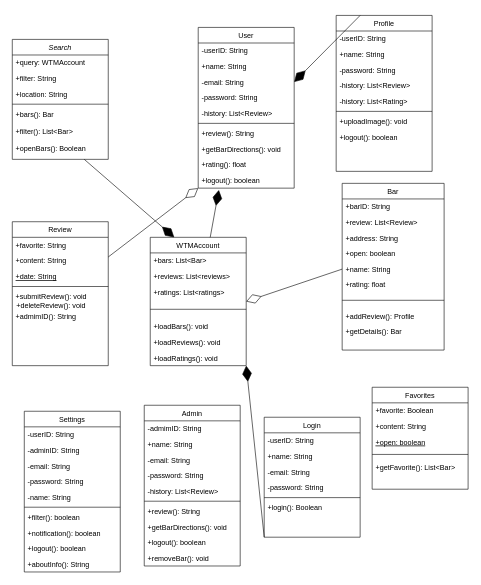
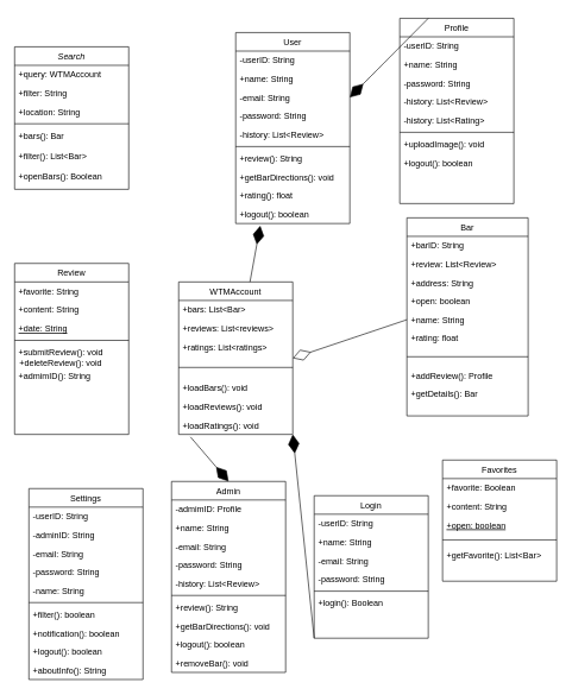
- <mxCell id="84" value="" style="endArrow=diamondThin;endFill=1;endSize=24;html=1;rounded=0;entryX=0.25;entryY=0;entryDx=0;entryDy=0;exitX=0.75;exitY=1;exitDx=0;exitDy=0;" edge="1" parent="1" source="2" target="39"><mxGeometry width="160" relative="1" as="geometry"><mxPoint x="430" y="310" as="sourcePoint" /><mxPoint x="420" y="400" as="targetPoint" /></mxGeometry></mxCell>
- <mxCell id="85" value="" style="endArrow=diamondThin;endFill=0;endSize=24;html=1;rounded=0;entryX=0;entryY=1;entryDx=0;entryDy=0;" edge="1" parent="1" source="10" target="26"><mxGeometry width="160" relative="1" as="geometry"><mxPoint x="580" y="423" as="sourcePoint" /><mxPoint x="500" y="490" as="targetPoint" /></mxGeometry></mxCell>
+ <mxCell id="86" value="" style="endArrow=diamondThin;endFill=1;endSize=24;html=1;rounded=0;exitX=0.104;exitY=1.138;exitDx=0;exitDy=0;entryX=0.5;entryY=0;entryDx=0;entryDy=0;exitPerimeter=0;fillColor=#FFFFFF;" edge="1" parent="1" source="46" target="71"><mxGeometry width="160" relative="1" as="geometry"><mxPoint x="580" y="423" as="sourcePoint" /><mxPoint x="500" y="490" as="targetPoint" /></mxGeometry></mxCell>
- <mxCell id="72" value="-admimID: String" style="text;align=left;verticalAlign=top;spacingLeft=4;spacingRight=4;overflow=hidden;rotatable=0;points=[[0,0.5],[1,0.5]];portConstraint=eastwest;" vertex="1" parent="71"><mxGeometry y="26" width="160" height="26" as="geometry" /></mxCell>
+ <mxCell id="72" value="-admimID: Profile" style="text;align=left;verticalAlign=top;spacingLeft=4;spacingRight=4;overflow=hidden;rotatable=0;points=[[0,0.5],[1,0.5]];portConstraint=eastwest;" vertex="1" parent="71"><mxGeometry y="26" width="160" height="26" as="geometry" /></mxCell>
